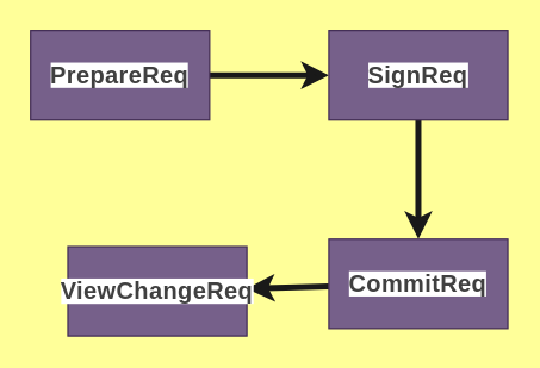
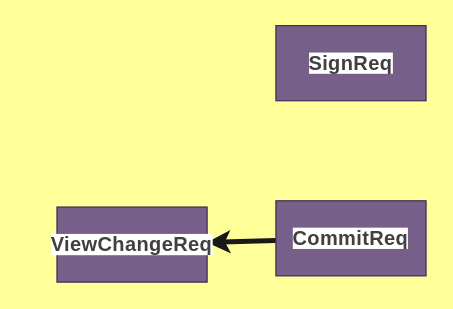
- <mxCell id="3" value="&lt;font color=&quot;#404040&quot;&gt;&lt;span style=&quot;font-size: 16px ; letter-spacing: 0.3px ; background-color: rgb(255 , 255 , 255)&quot;&gt;&lt;b&gt;PrepareReq&lt;/b&gt;&lt;/span&gt;&lt;/font&gt;" style="rounded=0;whiteSpace=wrap;html=1;fillColor=#76608a;strokeColor=#432D57;fontColor=#ffffff;" vertex="1" parent="1"><mxGeometry x="20" y="20" width="120" height="60" as="geometry" /></mxCell>
- <mxCell id="2" value="" style="edgeStyle=none;html=1;strokeWidth=4;strokeColor=#191919;" edge="1" parent="1" source="3" target="5"><mxGeometry relative="1" as="geometry" /></mxCell>
- <mxCell id="4" value="" style="edgeStyle=none;html=1;strokeColor=#191919;strokeWidth=4;" edge="1" parent="1" source="5" target="7"><mxGeometry relative="1" as="geometry" /></mxCell>
